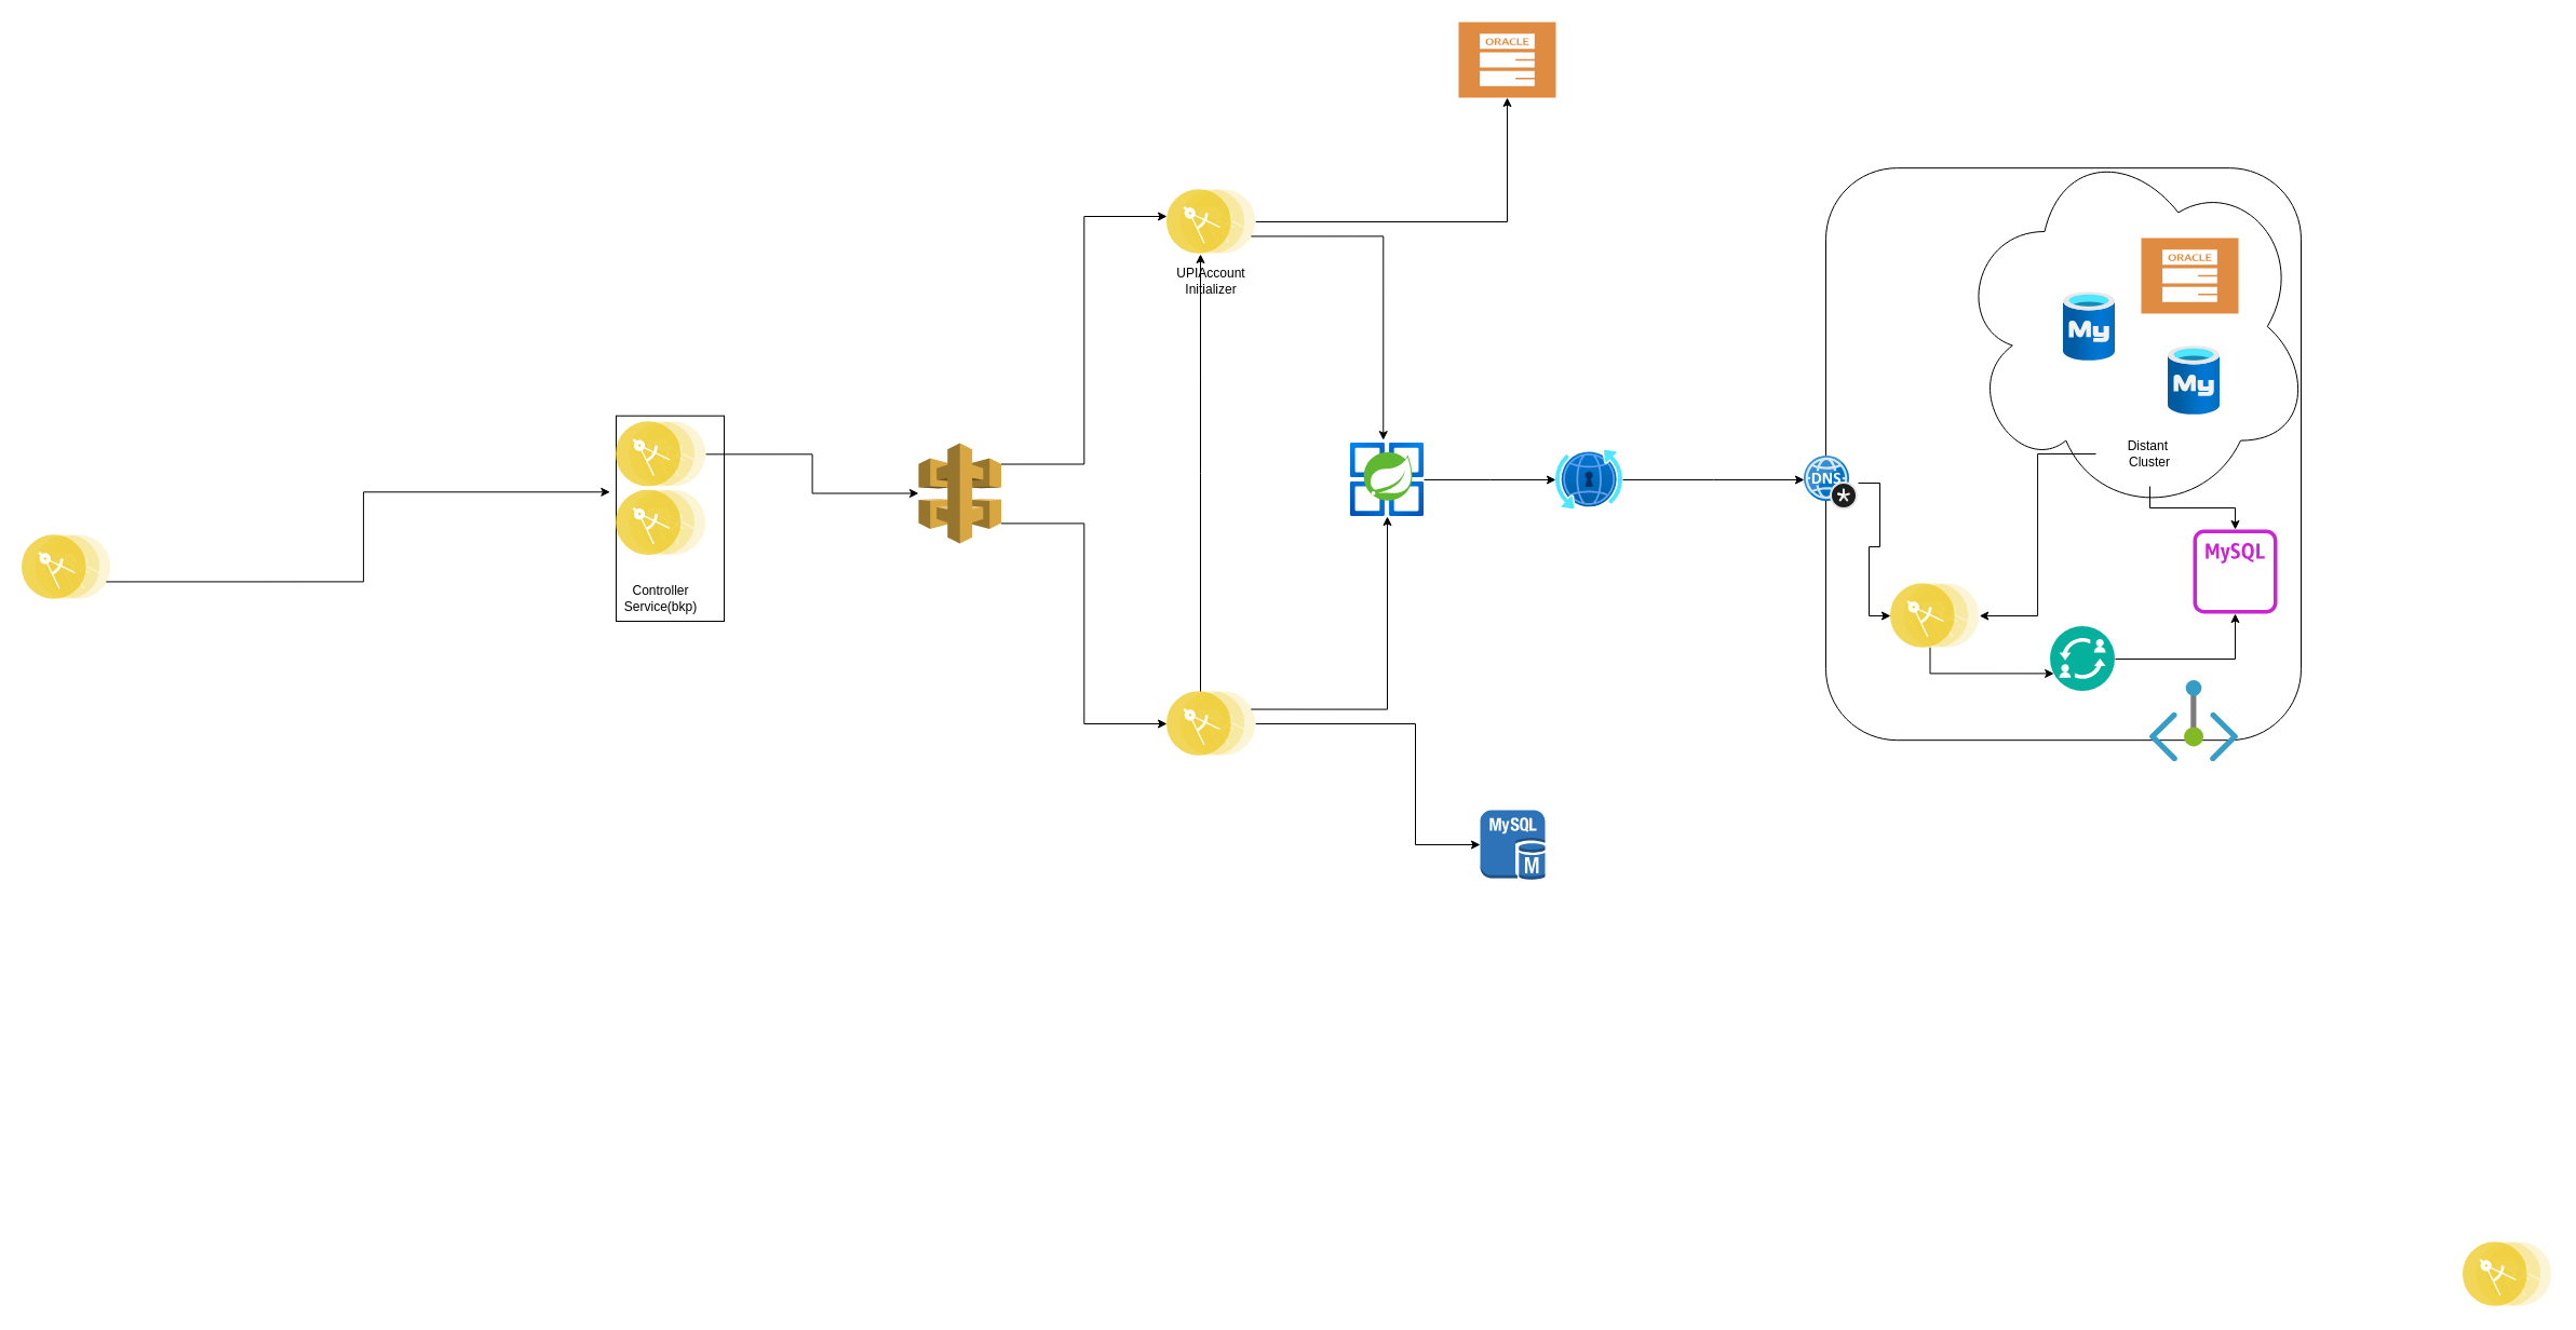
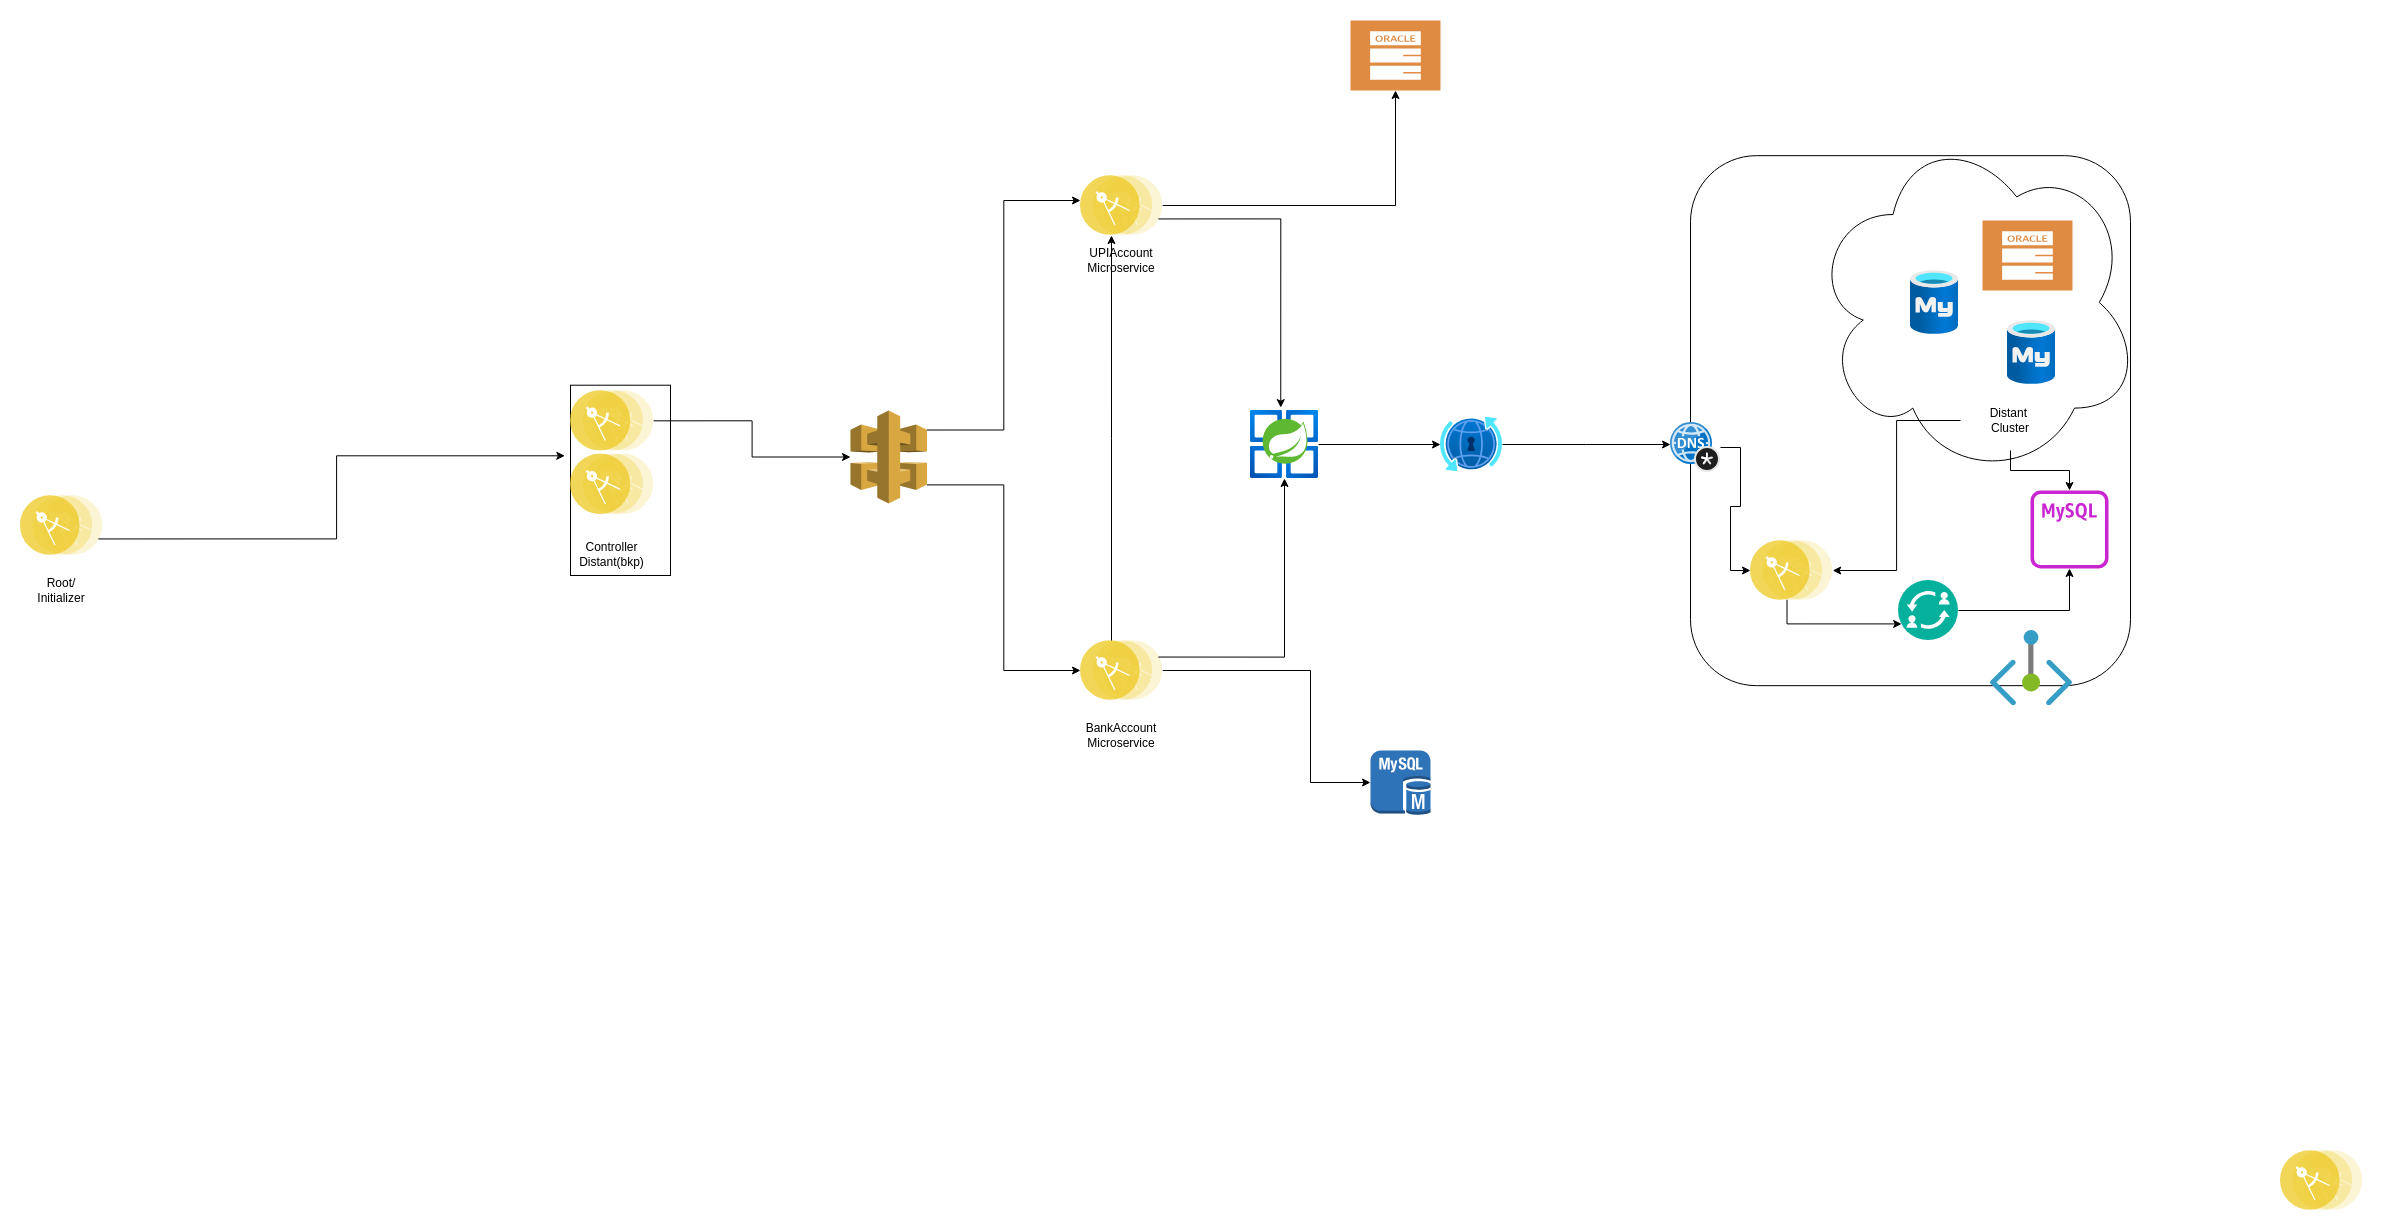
- <mxCell id="7" value="UPIAccount&lt;br&gt;Initializer" style="text;html=1;strokeColor=none;fillColor=none;align=center;verticalAlign=middle;whiteSpace=wrap;rounded=0;movable=0;resizable=0;rotatable=0;deletable=0;editable=0;locked=1;connectable=0;" parent="5" vertex="1"><mxGeometry x="11.1" y="70" width="60" height="30" as="geometry" /></mxCell>
+ <mxCell id="7" value="UPIAccount&lt;br&gt;Microservice" style="text;html=1;strokeColor=none;fillColor=none;align=center;verticalAlign=middle;whiteSpace=wrap;rounded=0;movable=0;resizable=0;rotatable=0;deletable=0;editable=0;locked=1;connectable=0;" parent="5" vertex="1"><mxGeometry x="11.1" y="70" width="60" height="30" as="geometry" /></mxCell>
- <mxCell id="37" value="Distant&amp;nbsp;&lt;br&gt;Cluster" style="text;html=1;strokeColor=none;fillColor=none;align=center;verticalAlign=middle;whiteSpace=wrap;rounded=0;movable=0;resizable=0;rotatable=0;deletable=0;editable=0;locked=1;connectable=0;" parent="1" vertex="1"><mxGeometry x="1940" y="390" width="100" height="60" as="geometry" /></mxCell>
+ <mxCell id="37" value="Distant&amp;nbsp;&lt;br&gt;Cluster" style="text;html=1;strokeColor=none;fillColor=none;align=center;verticalAlign=middle;whiteSpace=wrap;rounded=0;movable=0;resizable=0;rotatable=0;deletable=0;editable=0;locked=1;connectable=0;" parent="1" vertex="1"><mxGeometry x="1960" y="390" width="100" height="60" as="geometry" /></mxCell>
- <mxCell id="20" value="Controller&lt;br&gt;Service(bkp)" style="text;html=1;strokeColor=none;fillColor=none;align=center;verticalAlign=middle;whiteSpace=wrap;rounded=0;movable=0;resizable=0;rotatable=0;deletable=0;editable=0;locked=1;connectable=0;container=0;" parent="16" vertex="1"><mxGeometry x="11.223" y="148" width="60.667" height="31.714" as="geometry" /></mxCell>
+ <mxCell id="20" value="Controller&lt;br&gt;Distant(bkp)" style="text;html=1;strokeColor=none;fillColor=none;align=center;verticalAlign=middle;whiteSpace=wrap;rounded=0;movable=0;resizable=0;rotatable=0;deletable=0;editable=0;locked=1;connectable=0;container=0;" parent="16" vertex="1"><mxGeometry x="11.223" y="148" width="60.667" height="31.714" as="geometry" /></mxCell>
+ <mxCell id="15" value="Root/&lt;br&gt;Initializer" style="text;html=1;strokeColor=none;fillColor=none;align=center;verticalAlign=middle;whiteSpace=wrap;rounded=0;movable=0;resizable=0;rotatable=0;deletable=0;editable=0;locked=1;connectable=0;" parent="13" vertex="1"><mxGeometry x="11.1" y="80" width="60" height="30" as="geometry" /></mxCell>
+ <mxCell id="10" value="BankAccount&lt;br&gt;Microservice" style="text;html=1;strokeColor=none;fillColor=none;align=center;verticalAlign=middle;whiteSpace=wrap;rounded=0;movable=0;resizable=0;rotatable=0;deletable=0;editable=0;locked=1;connectable=0;" parent="8" vertex="1"><mxGeometry x="11.1" y="80" width="60.0" height="30" as="geometry" /></mxCell>
